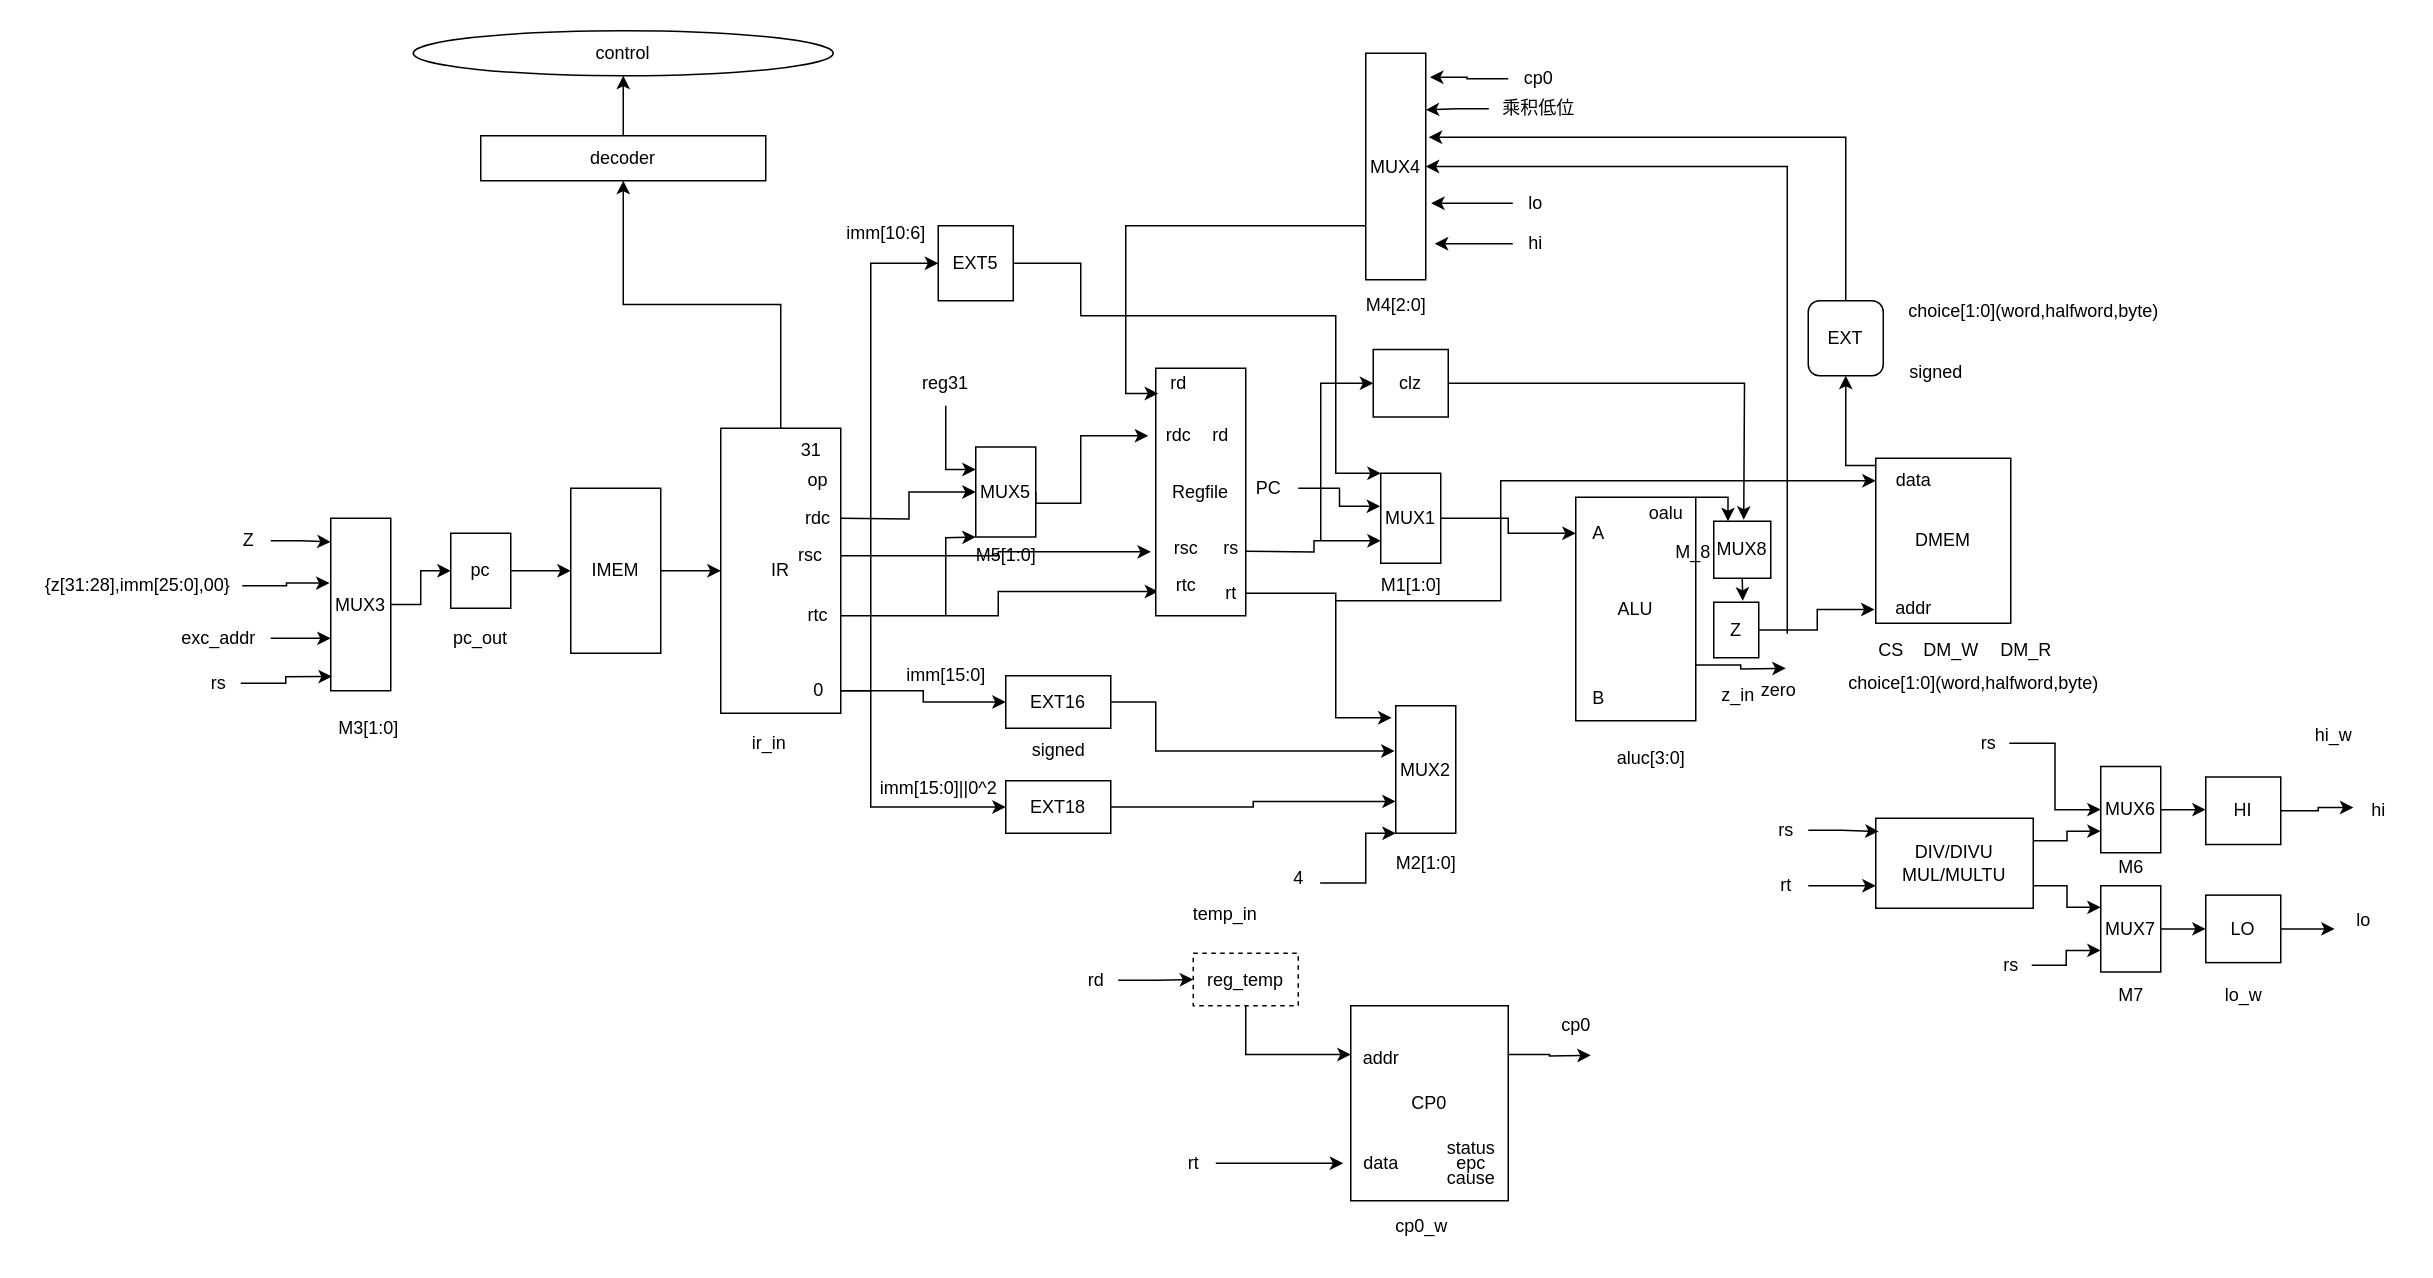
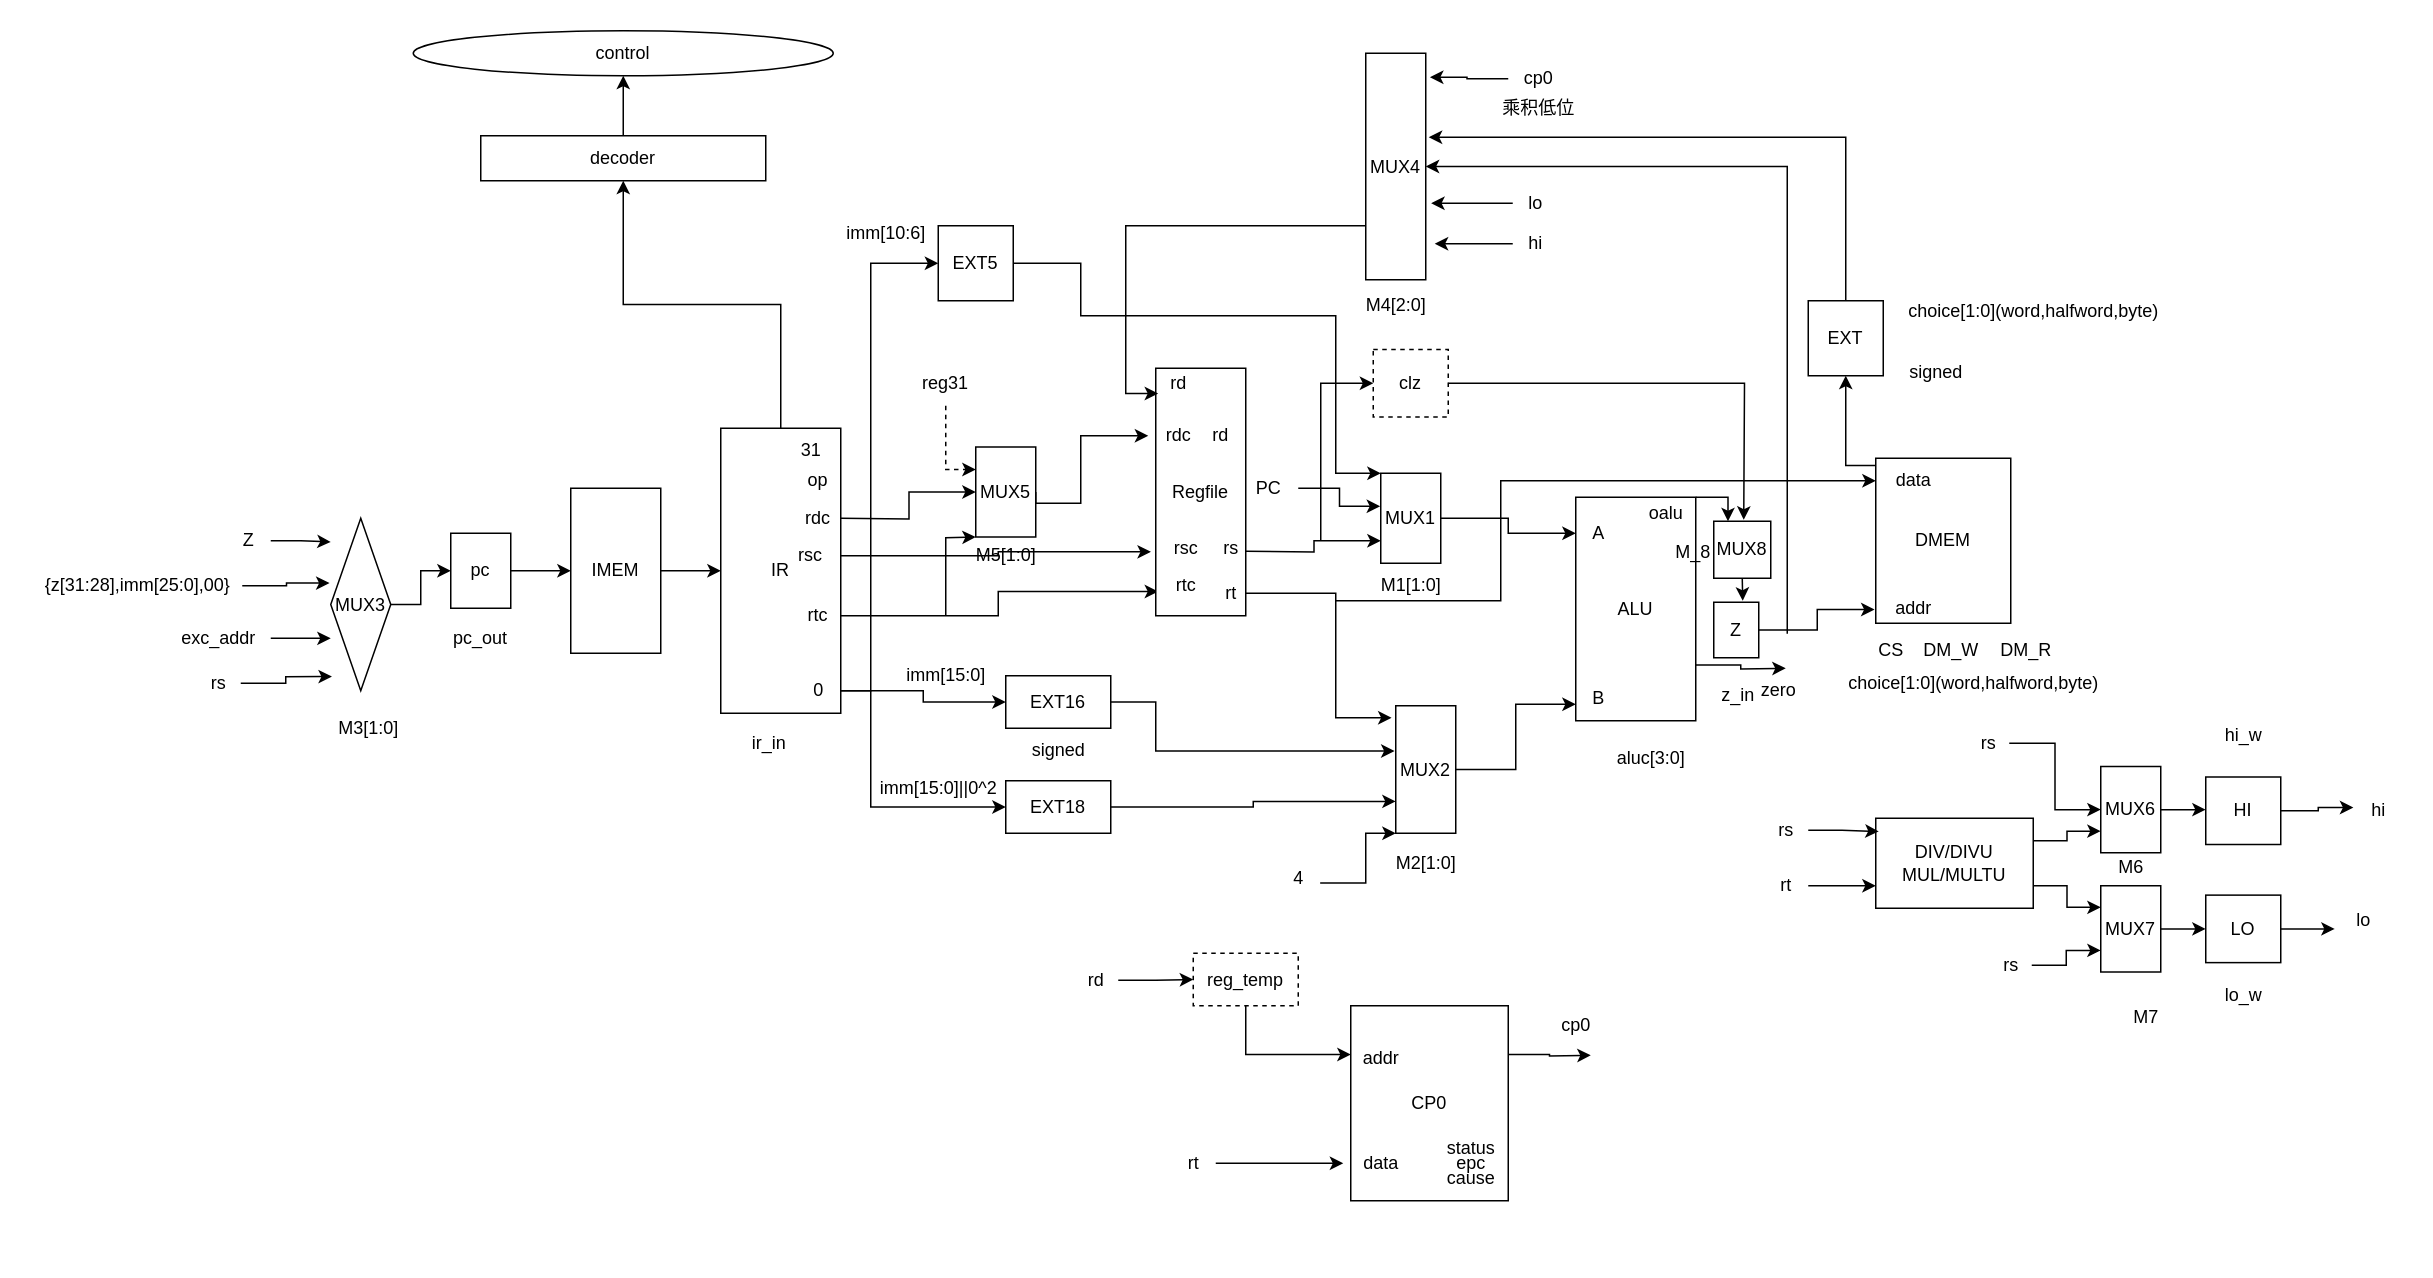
- <mxCell id="76" style="edgeStyle=orthogonalEdgeStyle;rounded=0;orthogonalLoop=1;jettySize=auto;html=1;entryX=1;entryY=0.25;entryDx=0;entryDy=0;" parent="1" source="77" target="75" edge="1"><mxGeometry relative="1" as="geometry" /></mxCell>
- <mxCell id="112" value="EXT" style="whiteSpace=wrap;html=1;aspect=fixed;rounded=1;" parent="1" vertex="1"><mxGeometry x="1205" y="200" width="50" height="50" as="geometry" /></mxCell>
+ <mxCell id="112" value="EXT" style="whiteSpace=wrap;html=1;aspect=fixed;" parent="1" vertex="1"><mxGeometry x="1205" y="200" width="50" height="50" as="geometry" /></mxCell>
- <mxCell id="84" value="clz" style="rounded=0;whiteSpace=wrap;html=1;" parent="1" vertex="1"><mxGeometry x="915" y="232.5" width="50" height="45" as="geometry" /></mxCell>
+ <mxCell id="84" value="clz" style="rounded=0;whiteSpace=wrap;html=1;dashed=1;" parent="1" vertex="1"><mxGeometry x="915" y="232.5" width="50" height="45" as="geometry" /></mxCell>
- <mxCell id="30" style="edgeStyle=orthogonalEdgeStyle;rounded=0;orthogonalLoop=1;jettySize=auto;html=1;exitX=0.5;exitY=1;exitDx=0;exitDy=0;entryX=0;entryY=0.25;entryDx=0;entryDy=0;" parent="1" source="31" target="21" edge="1"><mxGeometry relative="1" as="geometry" /></mxCell>
+ <mxCell id="30" style="edgeStyle=orthogonalEdgeStyle;rounded=0;orthogonalLoop=1;jettySize=auto;html=1;exitX=0.5;exitY=1;exitDx=0;exitDy=0;entryX=0;entryY=0.25;entryDx=0;entryDy=0;dashed=1;" parent="1" source="31" target="21" edge="1"><mxGeometry relative="1" as="geometry" /></mxCell>
- <mxCell id="89" value="MUX3" style="rounded=0;whiteSpace=wrap;html=1;" parent="1" vertex="1"><mxGeometry x="220" y="345" width="40" height="115" as="geometry" /></mxCell>
+ <mxCell id="89" value="MUX3" style="rhombus;whiteSpace=wrap;html=1;" parent="1" vertex="1"><mxGeometry x="220" y="345" width="40" height="115" as="geometry" /></mxCell>
- <mxCell id="140" value="hi_w" style="text;html=1;align=center;verticalAlign=middle;resizable=0;points=[];autosize=1;strokeColor=none;fillColor=none;" parent="1" vertex="1"><mxGeometry x="1530" y="475" width="50" height="30" as="geometry" /></mxCell>
+ <mxCell id="140" value="hi_w" style="text;html=1;align=center;verticalAlign=middle;resizable=0;points=[];autosize=1;strokeColor=none;fillColor=none;" parent="1" vertex="1"><mxGeometry x="1470" y="475" width="50" height="30" as="geometry" /></mxCell>
+ <mxCell id="46" style="edgeStyle=orthogonalEdgeStyle;rounded=0;orthogonalLoop=1;jettySize=auto;html=1;exitX=1;exitY=0.5;exitDx=0;exitDy=0;entryX=0;entryY=0.633;entryDx=0;entryDy=0;entryPerimeter=0;" parent="1" source="47" target="44" edge="1"><mxGeometry relative="1" as="geometry" /></mxCell>
- <mxCell id="148" value="temp_in" style="text;html=1;align=center;verticalAlign=middle;resizable=0;points=[];autosize=1;strokeColor=none;fillColor=none;" parent="1" vertex="1"><mxGeometry x="785" y="596" width="61" height="26" as="geometry" /></mxCell>
- <mxCell id="144" value="M7" style="text;html=1;align=center;verticalAlign=middle;resizable=0;points=[];autosize=1;strokeColor=none;fillColor=none;" parent="1" vertex="1"><mxGeometry x="1400" y="647.5" width="40" height="30" as="geometry" /></mxCell>
+ <mxCell id="144" value="M7" style="text;html=1;align=center;verticalAlign=middle;resizable=0;points=[];autosize=1;strokeColor=none;fillColor=none;" parent="1" vertex="1"><mxGeometry x="1410" y="662.5" width="40" height="30" as="geometry" /></mxCell>
- <mxCell id="146" value="cp0_w" style="text;html=1;align=center;verticalAlign=middle;resizable=0;points=[];autosize=1;strokeColor=none;fillColor=none;" parent="1" vertex="1"><mxGeometry x="920" y="804" width="53" height="26" as="geometry" /></mxCell>
